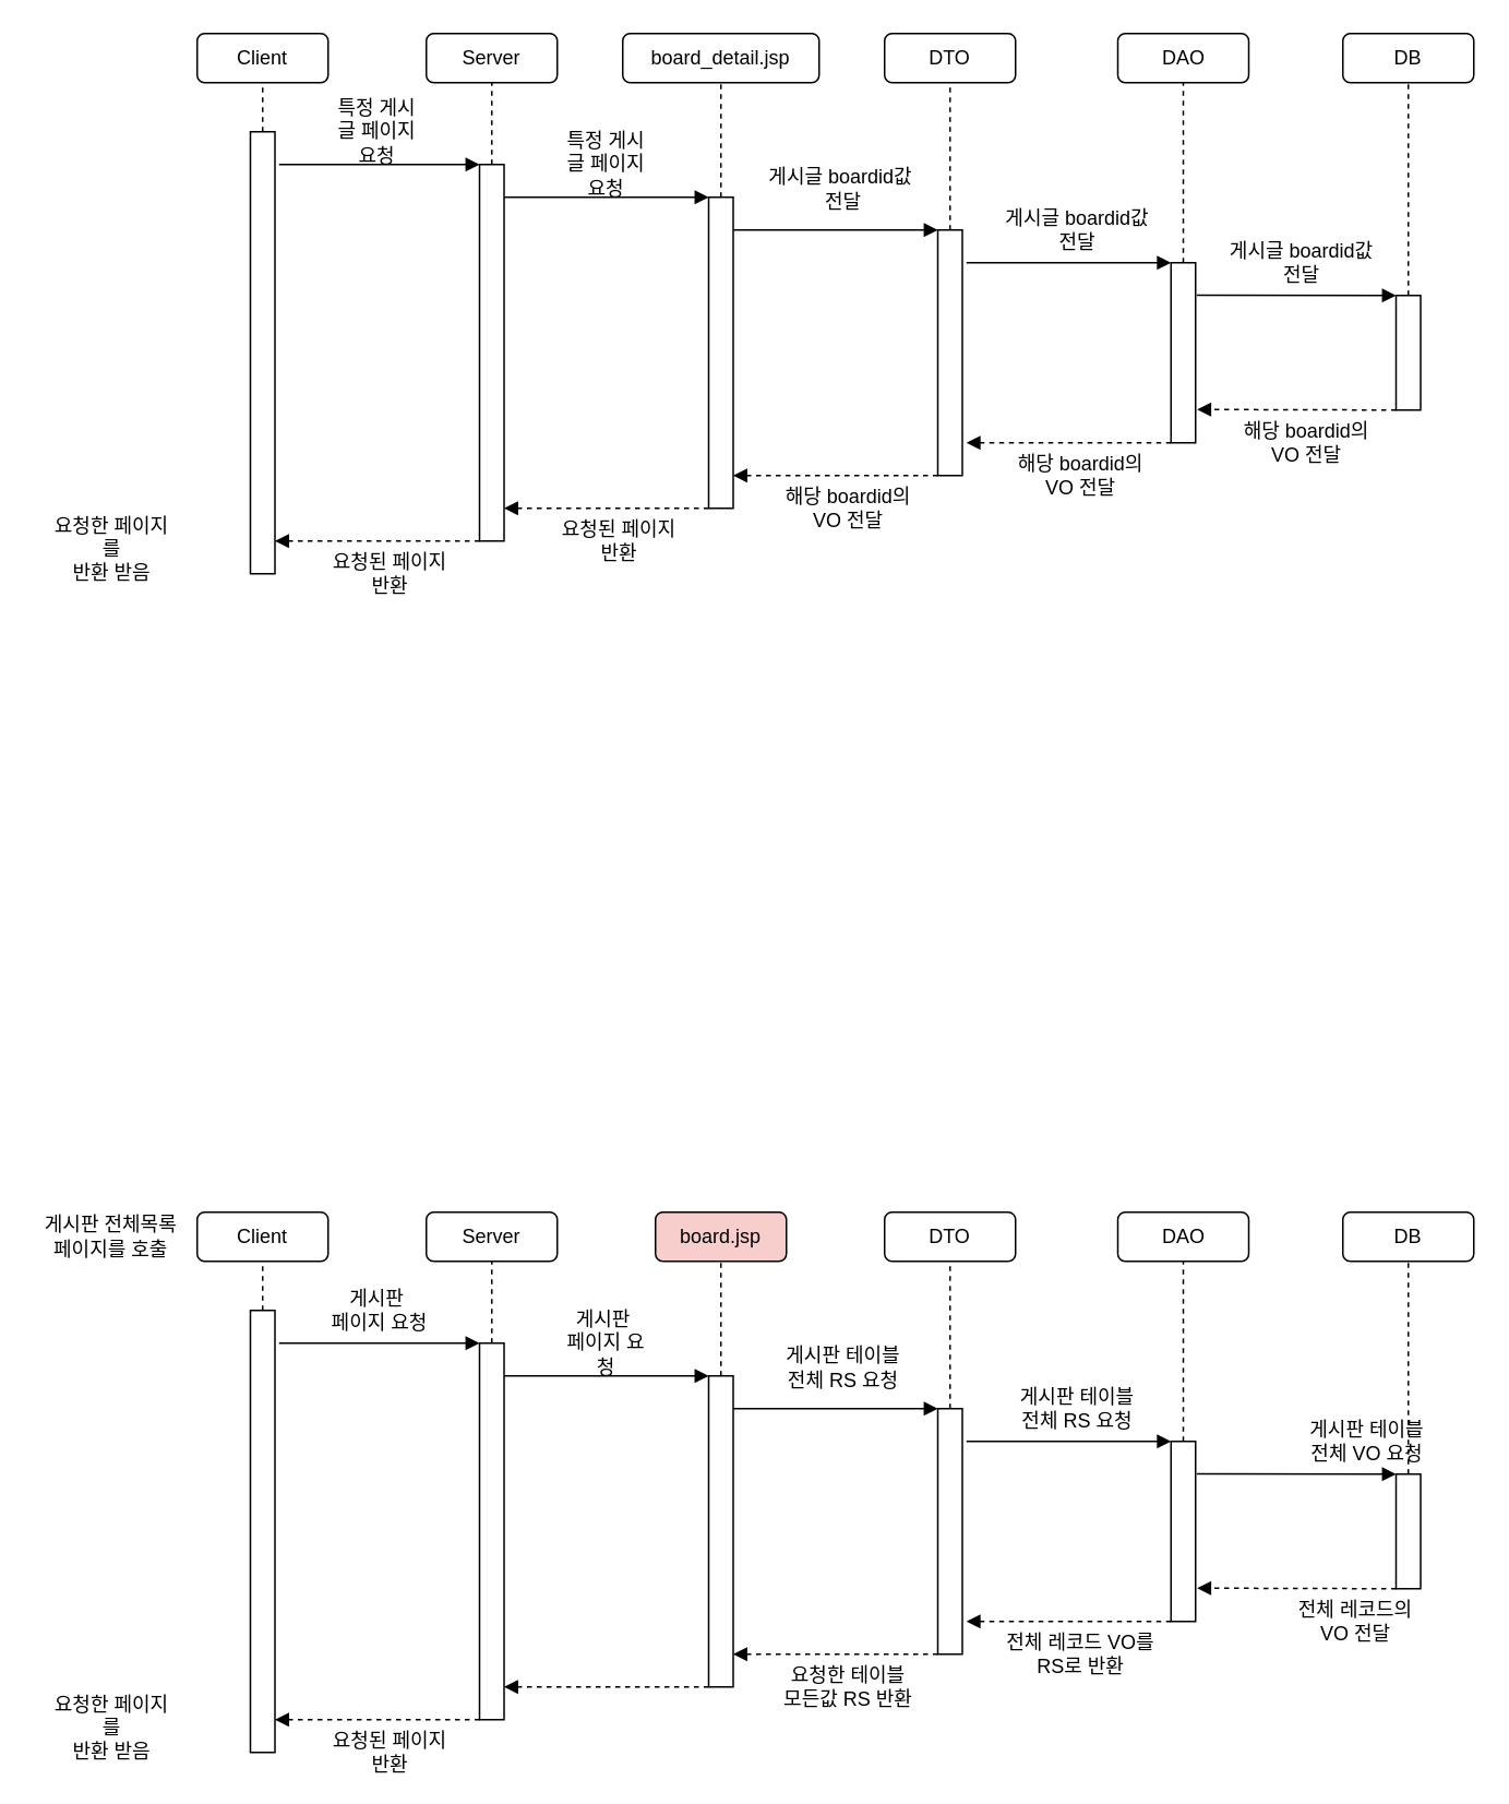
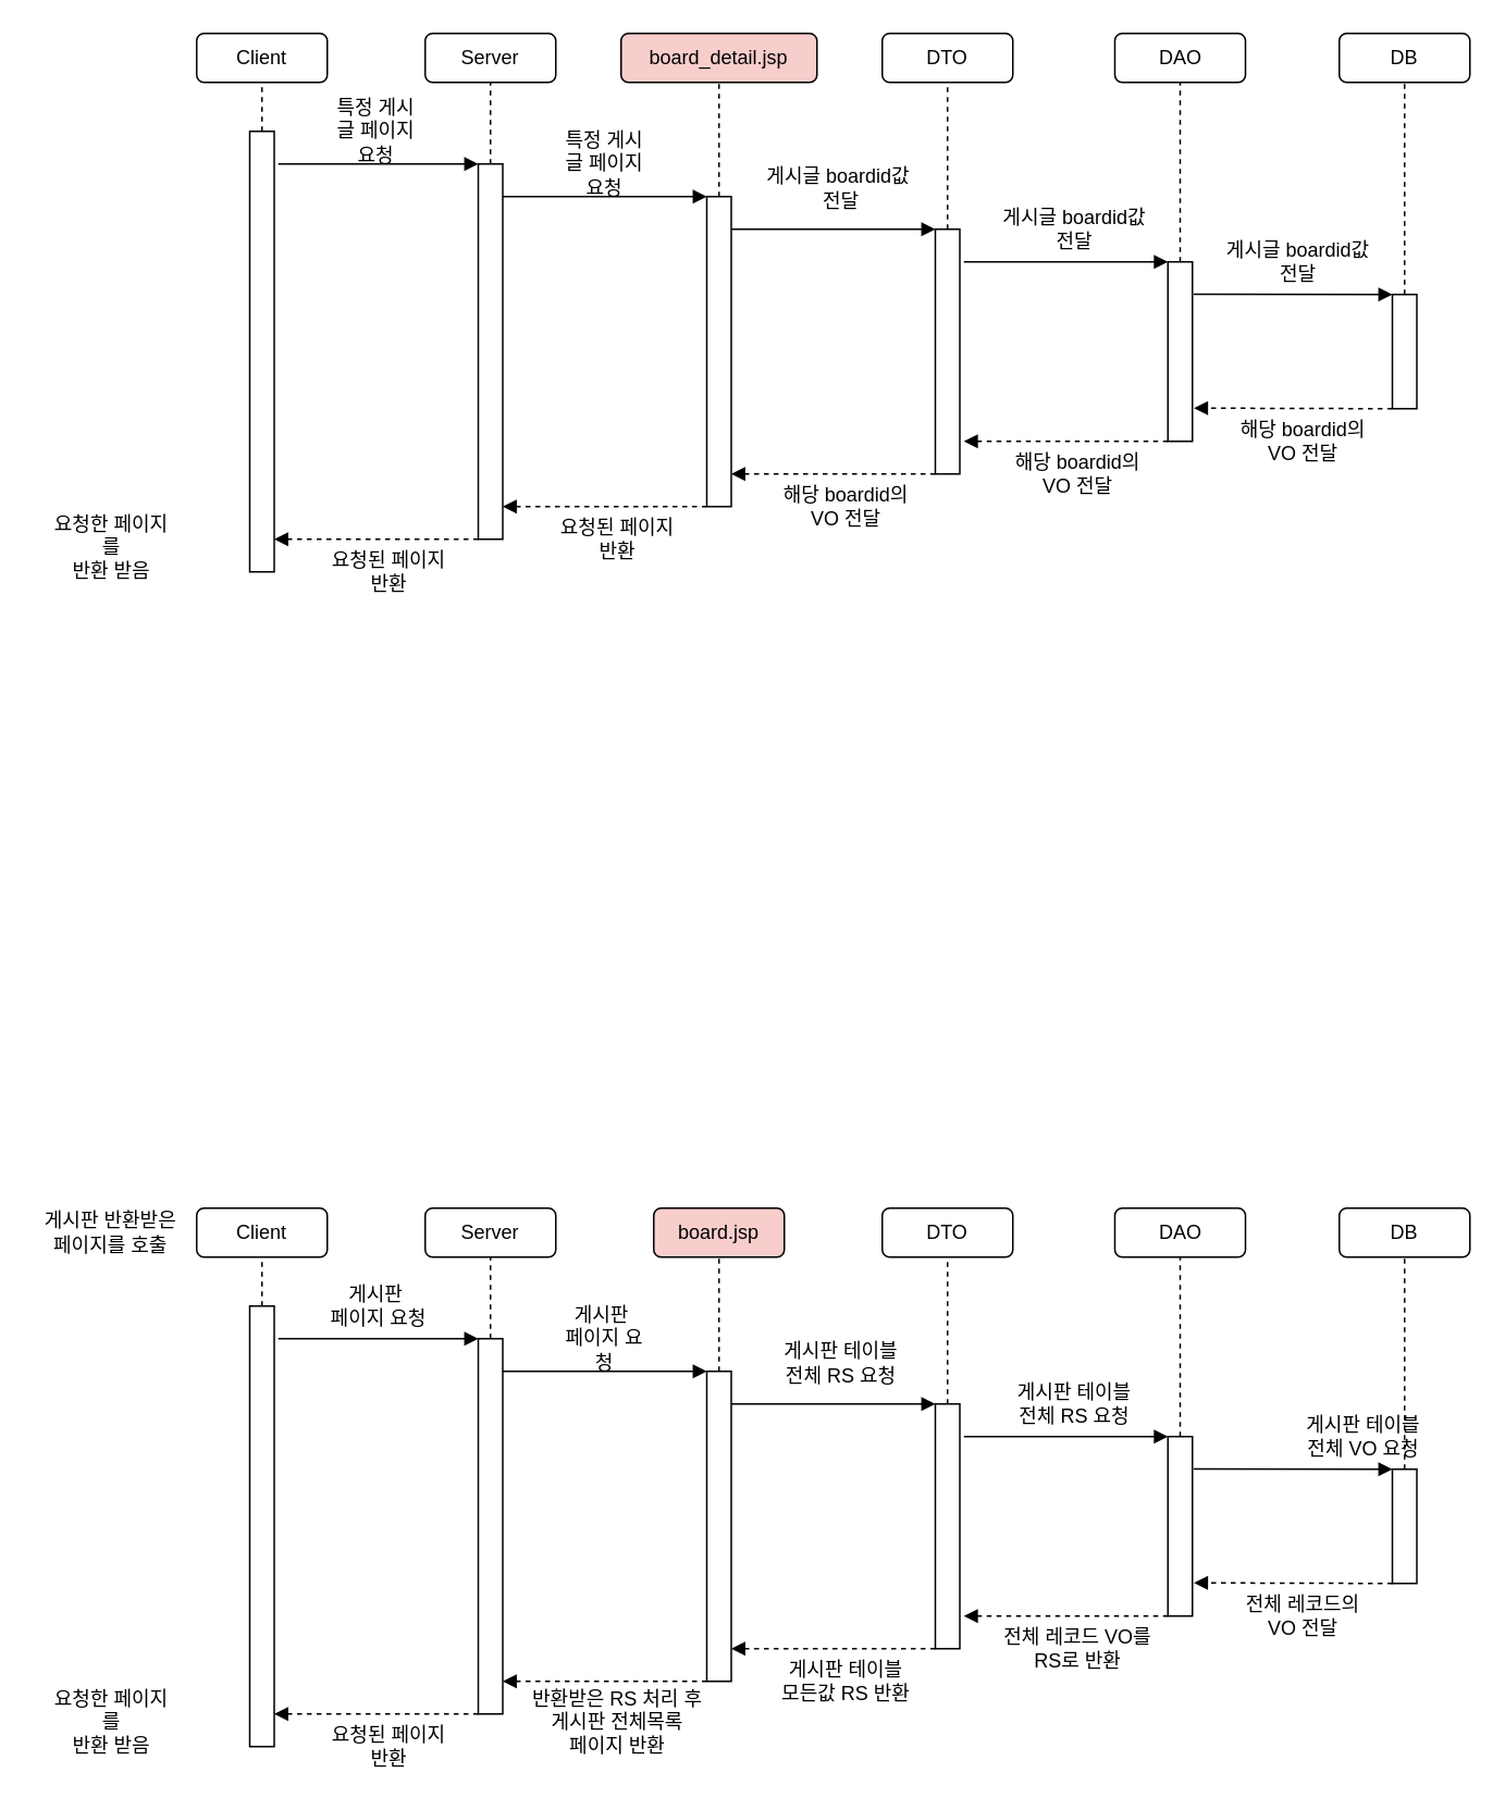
- <mxCell id="4" value="board_detail.jsp" style="rounded=1;whiteSpace=wrap;html=1;" parent="1" vertex="1"><mxGeometry x="380" y="20" width="120" height="30" as="geometry" /></mxCell>
+ <mxCell id="4" value="board_detail.jsp" style="rounded=1;whiteSpace=wrap;html=1;fillColor=#f8cecc;" parent="1" vertex="1"><mxGeometry x="380" y="20" width="120" height="30" as="geometry" /></mxCell>
- <mxCell id="46" value="게시판 전체목록&lt;br&gt;페이지를 호출" style="text;html=1;strokeColor=none;fillColor=none;align=center;verticalAlign=middle;whiteSpace=wrap;rounded=0;" parent="1" vertex="1"><mxGeometry x="20" y="740" width="95" height="30" as="geometry" /></mxCell>
+ <mxCell id="46" value="게시판 반환받은&lt;br&gt;페이지를 호출" style="text;html=1;strokeColor=none;fillColor=none;align=center;verticalAlign=middle;whiteSpace=wrap;rounded=0;" parent="1" vertex="1"><mxGeometry x="20" y="740" width="95" height="30" as="geometry" /></mxCell>
- <mxCell id="72" value="전체 레코드의&lt;br&gt;VO 전달" style="text;html=1;strokeColor=none;fillColor=none;align=center;verticalAlign=middle;whiteSpace=wrap;rounded=0;" parent="1" vertex="1"><mxGeometry x="772.5" y="980" width="110" height="20" as="geometry" /></mxCell>
+ <mxCell id="72" value="전체 레코드의&lt;br&gt;VO 전달" style="text;html=1;strokeColor=none;fillColor=none;align=center;verticalAlign=middle;whiteSpace=wrap;rounded=0;" parent="1" vertex="1"><mxGeometry x="742.5" y="980" width="110" height="20" as="geometry" /></mxCell>
- <mxCell id="76" value="요청한 테이블&lt;br&gt;모든값 RS 반환" style="text;html=1;strokeColor=none;fillColor=none;align=center;verticalAlign=middle;whiteSpace=wrap;rounded=0;" parent="1" vertex="1"><mxGeometry x="462.5" y="1020" width="110" height="20" as="geometry" /></mxCell>
+ <mxCell id="76" value="게시판 테이블&lt;br&gt;모든값 RS 반환" style="text;html=1;strokeColor=none;fillColor=none;align=center;verticalAlign=middle;whiteSpace=wrap;rounded=0;" parent="1" vertex="1"><mxGeometry x="462.5" y="1020" width="110" height="20" as="geometry" /></mxCell>
+ <mxCell id="80" value="반환받은 RS 처리 후&lt;br&gt;게시판 전체목록&lt;br&gt;페이지 반환" style="text;html=1;strokeColor=none;fillColor=none;align=center;verticalAlign=middle;whiteSpace=wrap;rounded=0;" parent="1" vertex="1"><mxGeometry x="322.5" y="1045" width="110" height="20" as="geometry" /></mxCell>
